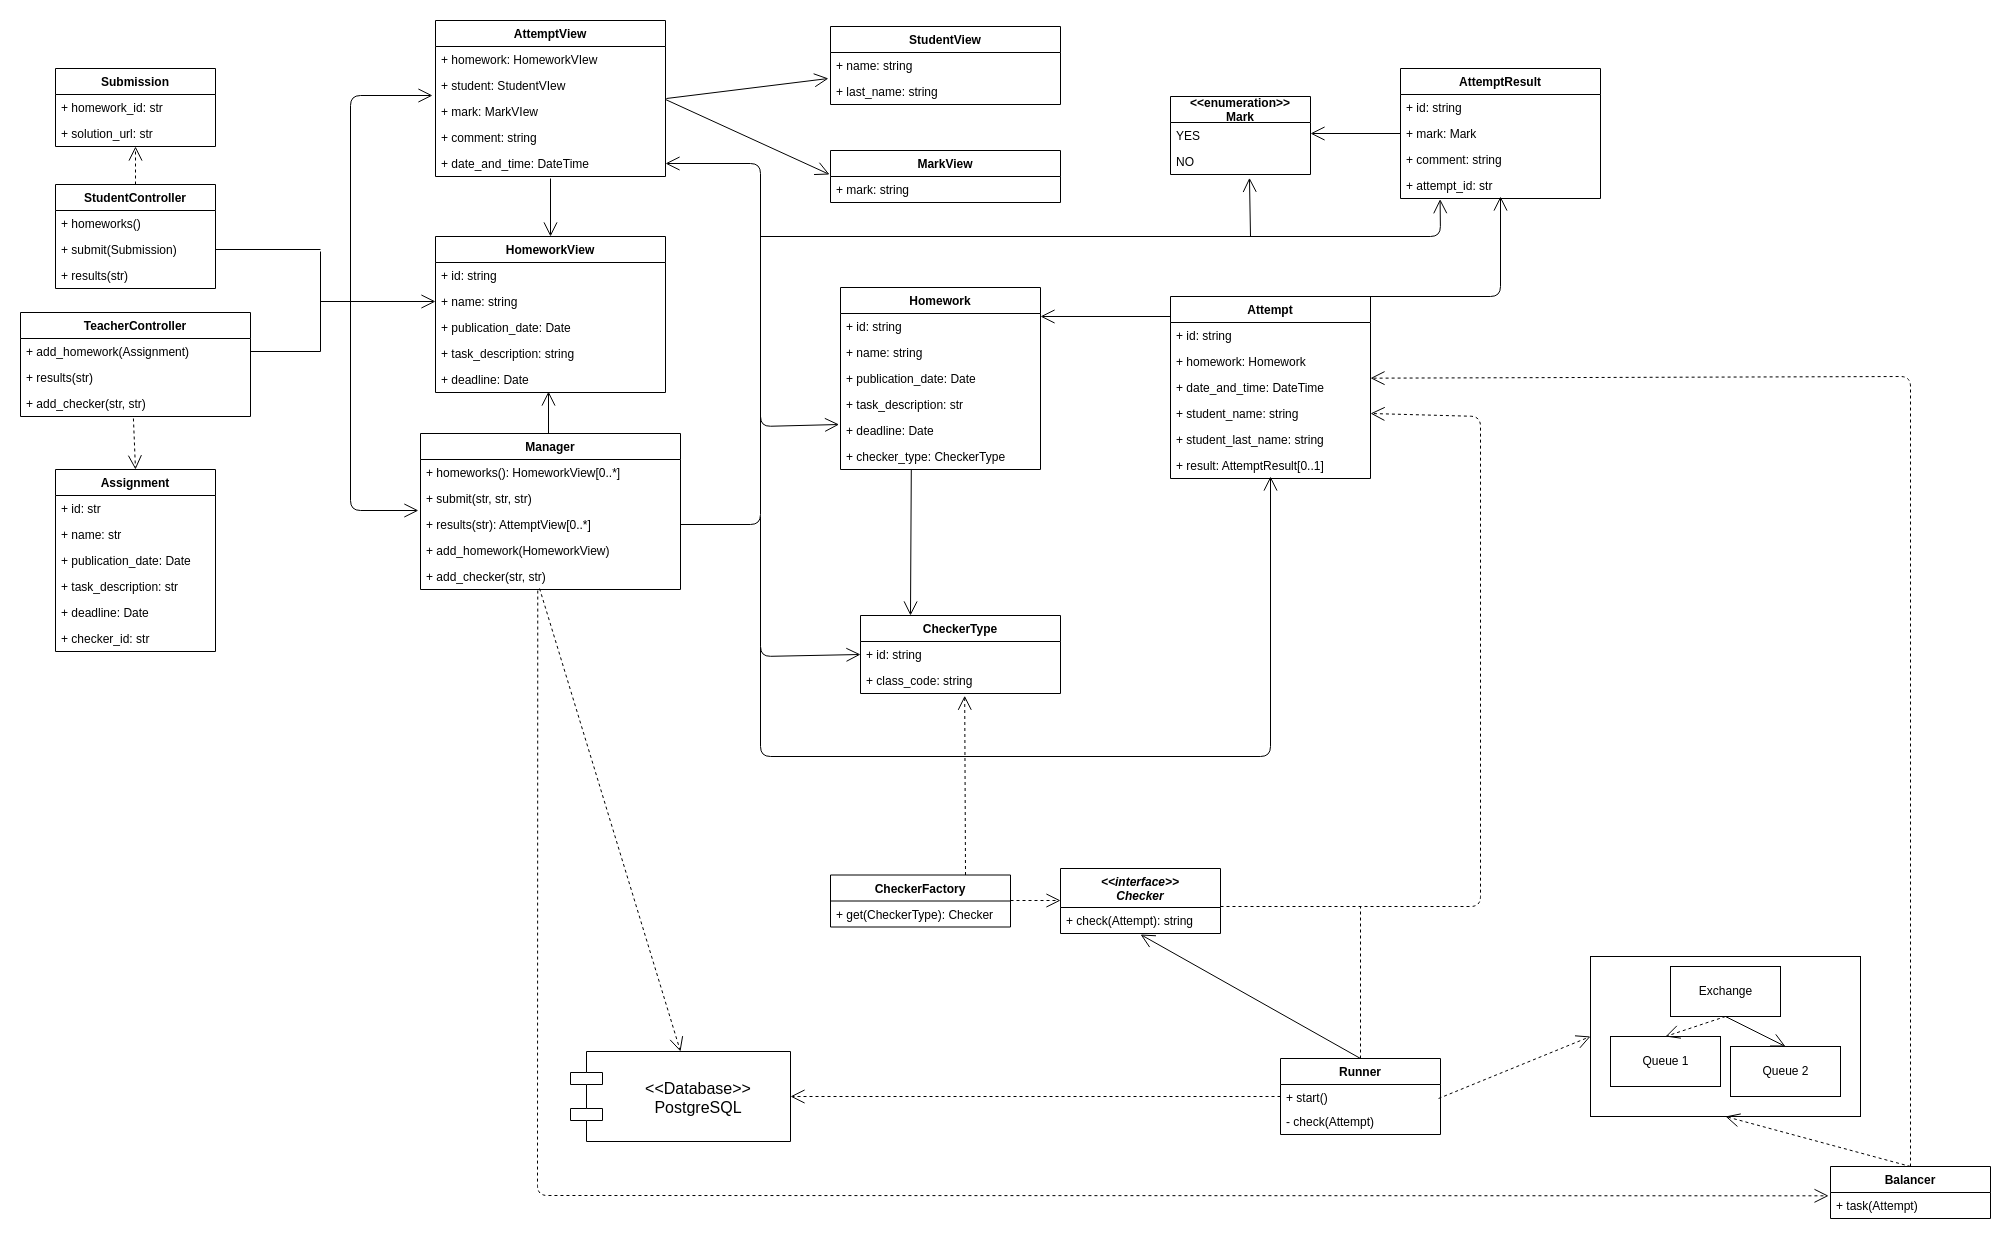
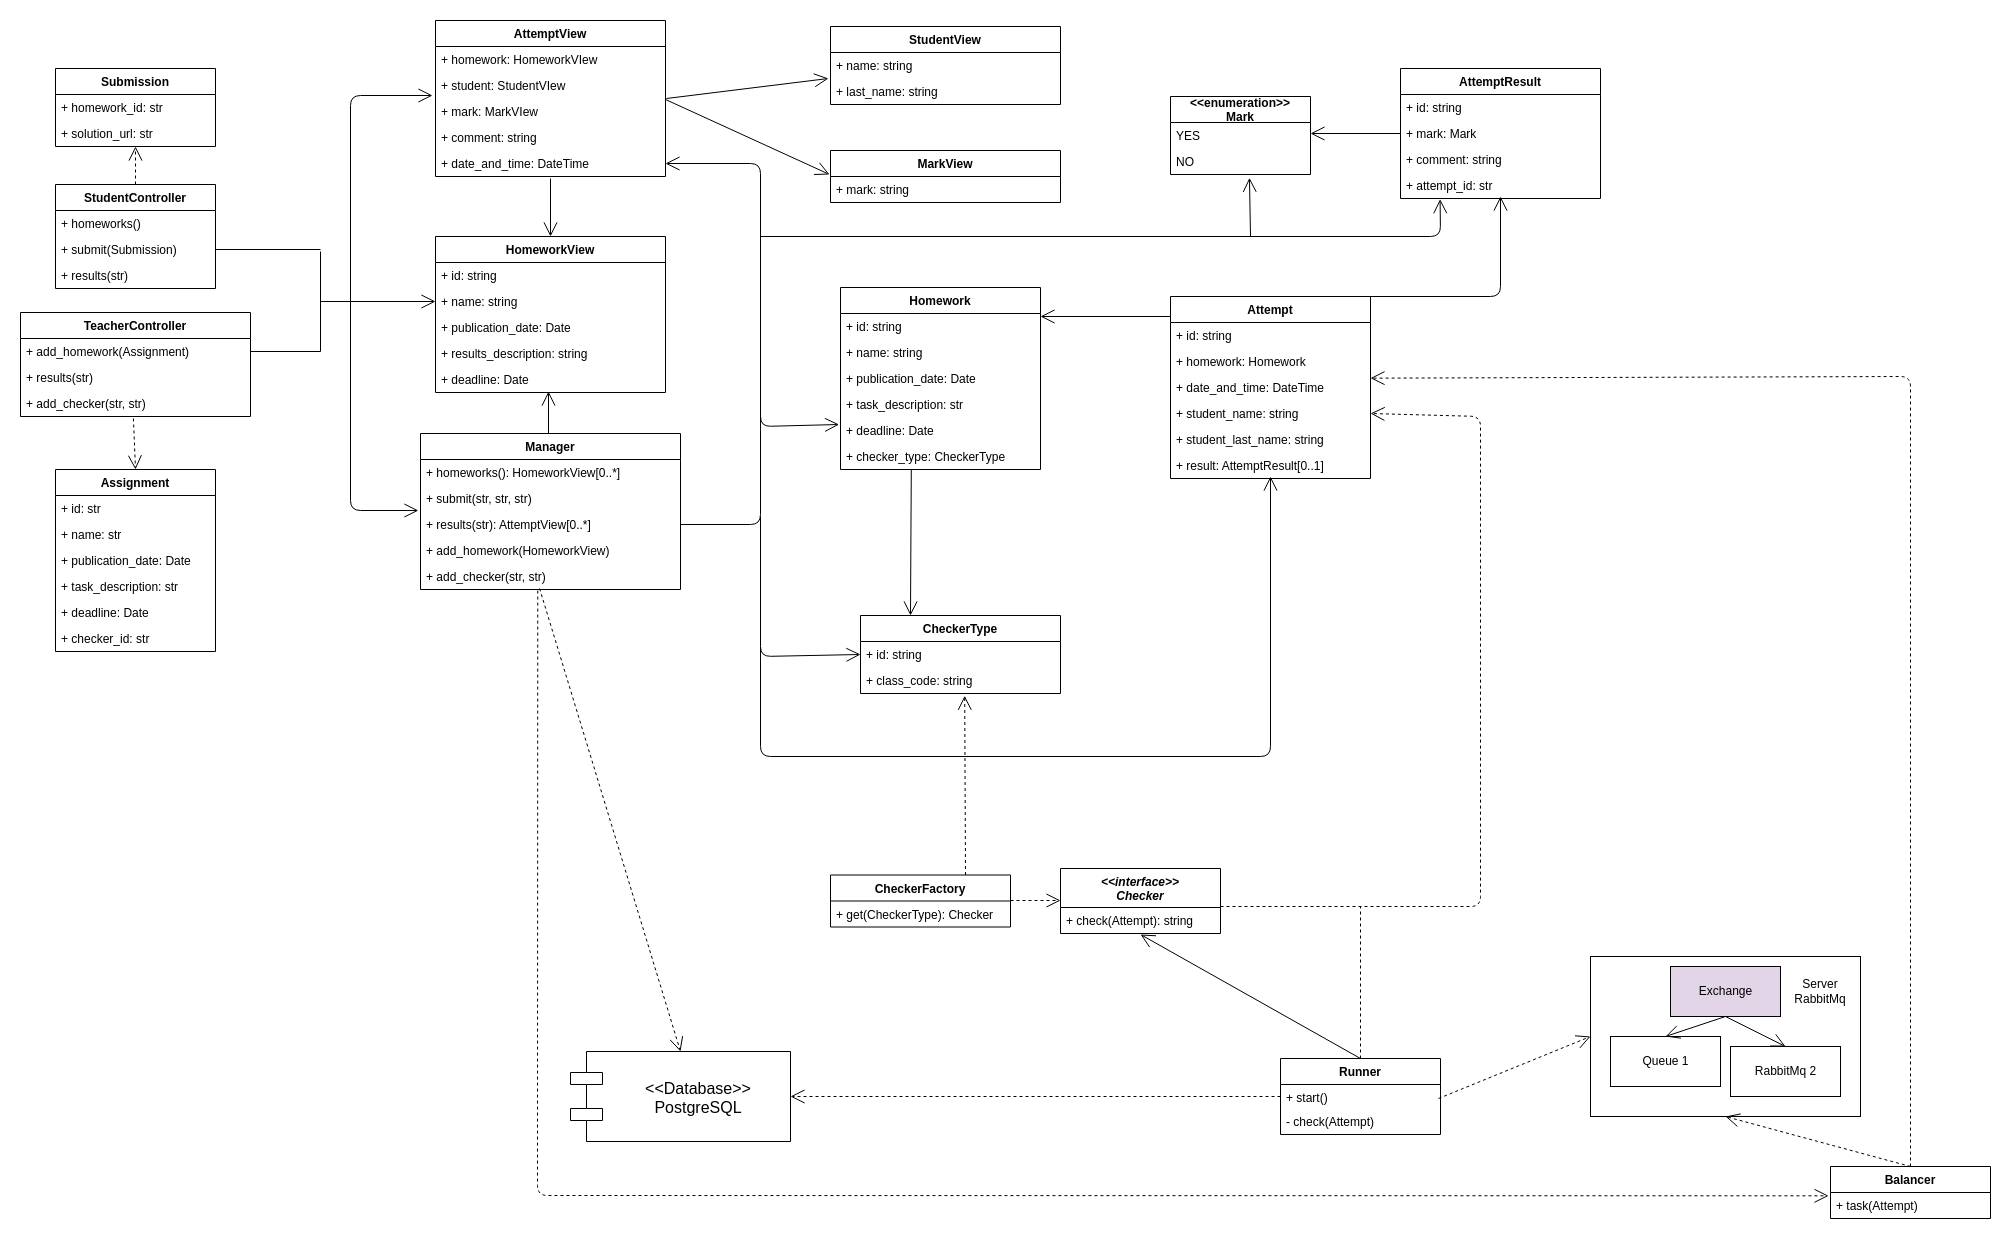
- <mxCell id="90" value="+ task_description: string" style="text;strokeColor=none;fillColor=none;align=left;verticalAlign=top;spacingLeft=4;spacingRight=4;overflow=hidden;rotatable=0;points=[[0,0.5],[1,0.5]];portConstraint=eastwest;" parent="86" vertex="1"><mxGeometry y="104" width="230" height="26" as="geometry" /></mxCell>
+ <mxCell id="90" value="+ results_description: string" style="text;strokeColor=none;fillColor=none;align=left;verticalAlign=top;spacingLeft=4;spacingRight=4;overflow=hidden;rotatable=0;points=[[0,0.5],[1,0.5]];portConstraint=eastwest;" parent="86" vertex="1"><mxGeometry y="104" width="230" height="26" as="geometry" /></mxCell>
- <mxCell id="10" value="Exchange" style="html=1;" parent="1" vertex="1"><mxGeometry x="1670" y="966" width="110" height="50" as="geometry" /></mxCell>
+ <mxCell id="10" value="Exchange" style="html=1;fillColor=#e1d5e7;" parent="1" vertex="1"><mxGeometry x="1670" y="966" width="110" height="50" as="geometry" /></mxCell>
+ <mxCell id="15" value="Server RabbitMq" style="text;html=1;strokeColor=none;fillColor=none;align=center;verticalAlign=middle;whiteSpace=wrap;rounded=0;" parent="1" vertex="1"><mxGeometry x="1800" y="981" width="40" height="20" as="geometry" /></mxCell>
- <mxCell id="13" value="" style="endArrow=open;endFill=1;endSize=12;html=1;exitX=0.5;exitY=1;exitDx=0;exitDy=0;entryX=0.5;entryY=0;entryDx=0;entryDy=0;dashed=1;" parent="1" source="10" target="11" edge="1"><mxGeometry width="160" relative="1" as="geometry"><mxPoint x="1590" y="1136" as="sourcePoint" /><mxPoint x="1750" y="1136" as="targetPoint" /></mxGeometry></mxCell>
+ <mxCell id="13" value="" style="endArrow=open;endFill=1;endSize=12;html=1;exitX=0.5;exitY=1;exitDx=0;exitDy=0;entryX=0.5;entryY=0;entryDx=0;entryDy=0;" parent="1" source="10" target="11" edge="1"><mxGeometry width="160" relative="1" as="geometry"><mxPoint x="1590" y="1136" as="sourcePoint" /><mxPoint x="1750" y="1136" as="targetPoint" /></mxGeometry></mxCell>
- <mxCell id="12" value="Queue 2" style="html=1;" parent="1" vertex="1"><mxGeometry x="1730" y="1046" width="110" height="50" as="geometry" /></mxCell>
+ <mxCell id="12" value="RabbitMq 2" style="html=1;" parent="1" vertex="1"><mxGeometry x="1730" y="1046" width="110" height="50" as="geometry" /></mxCell>
